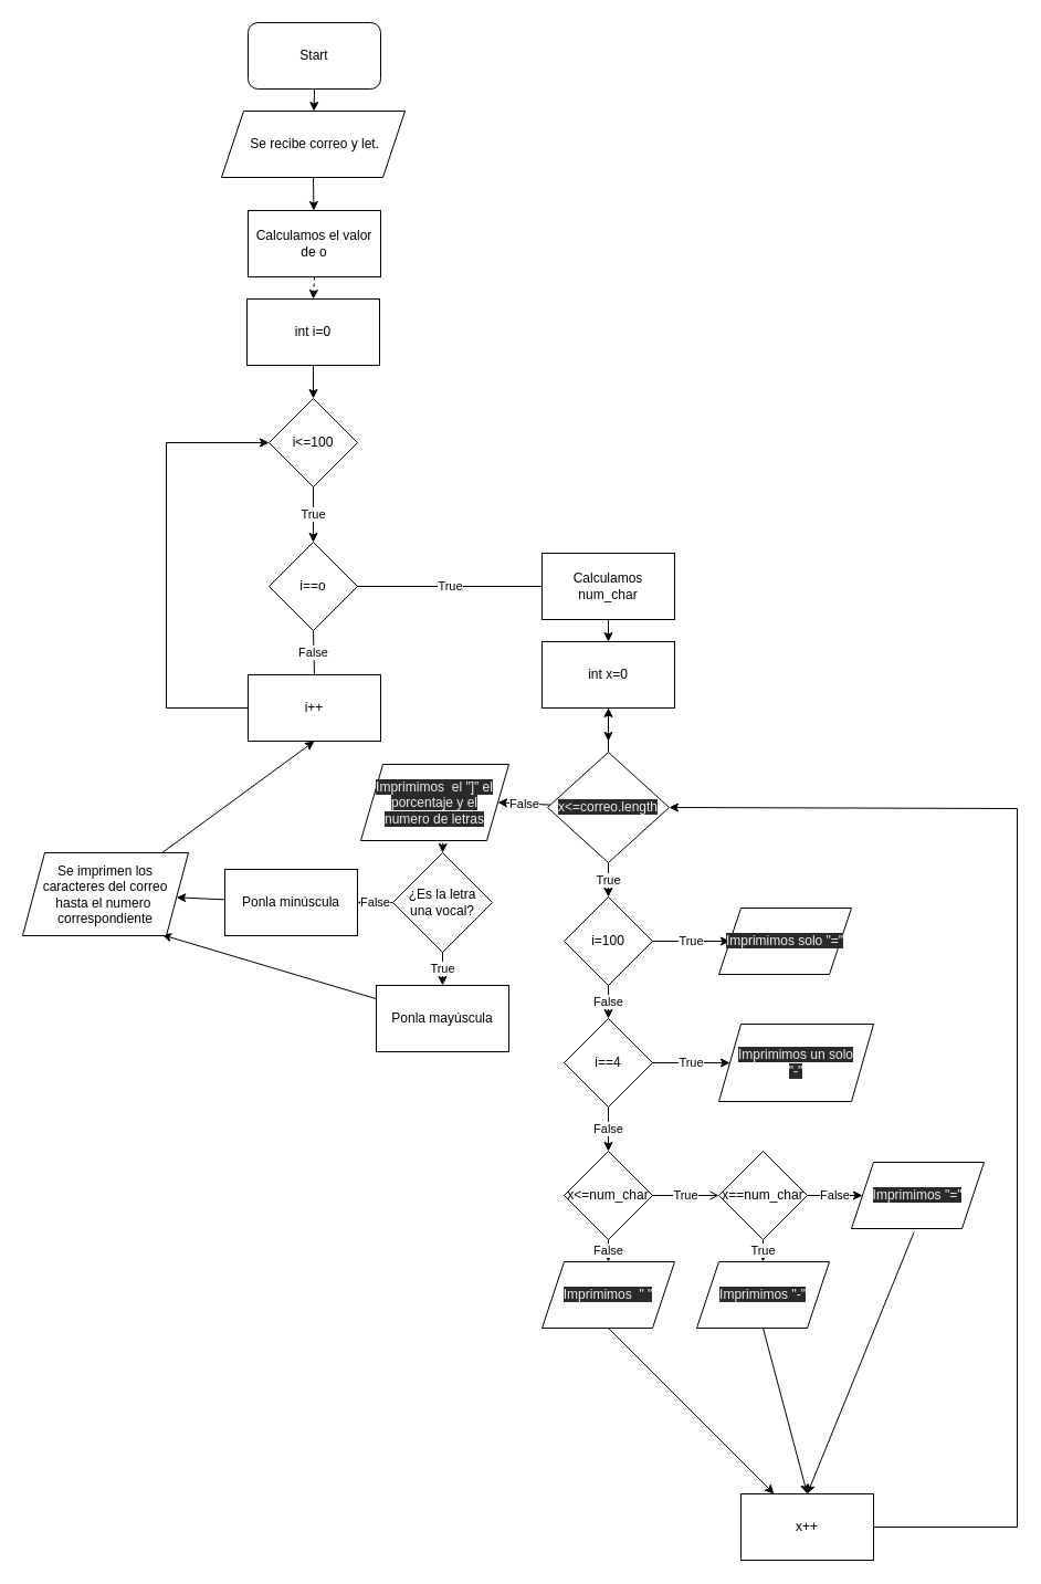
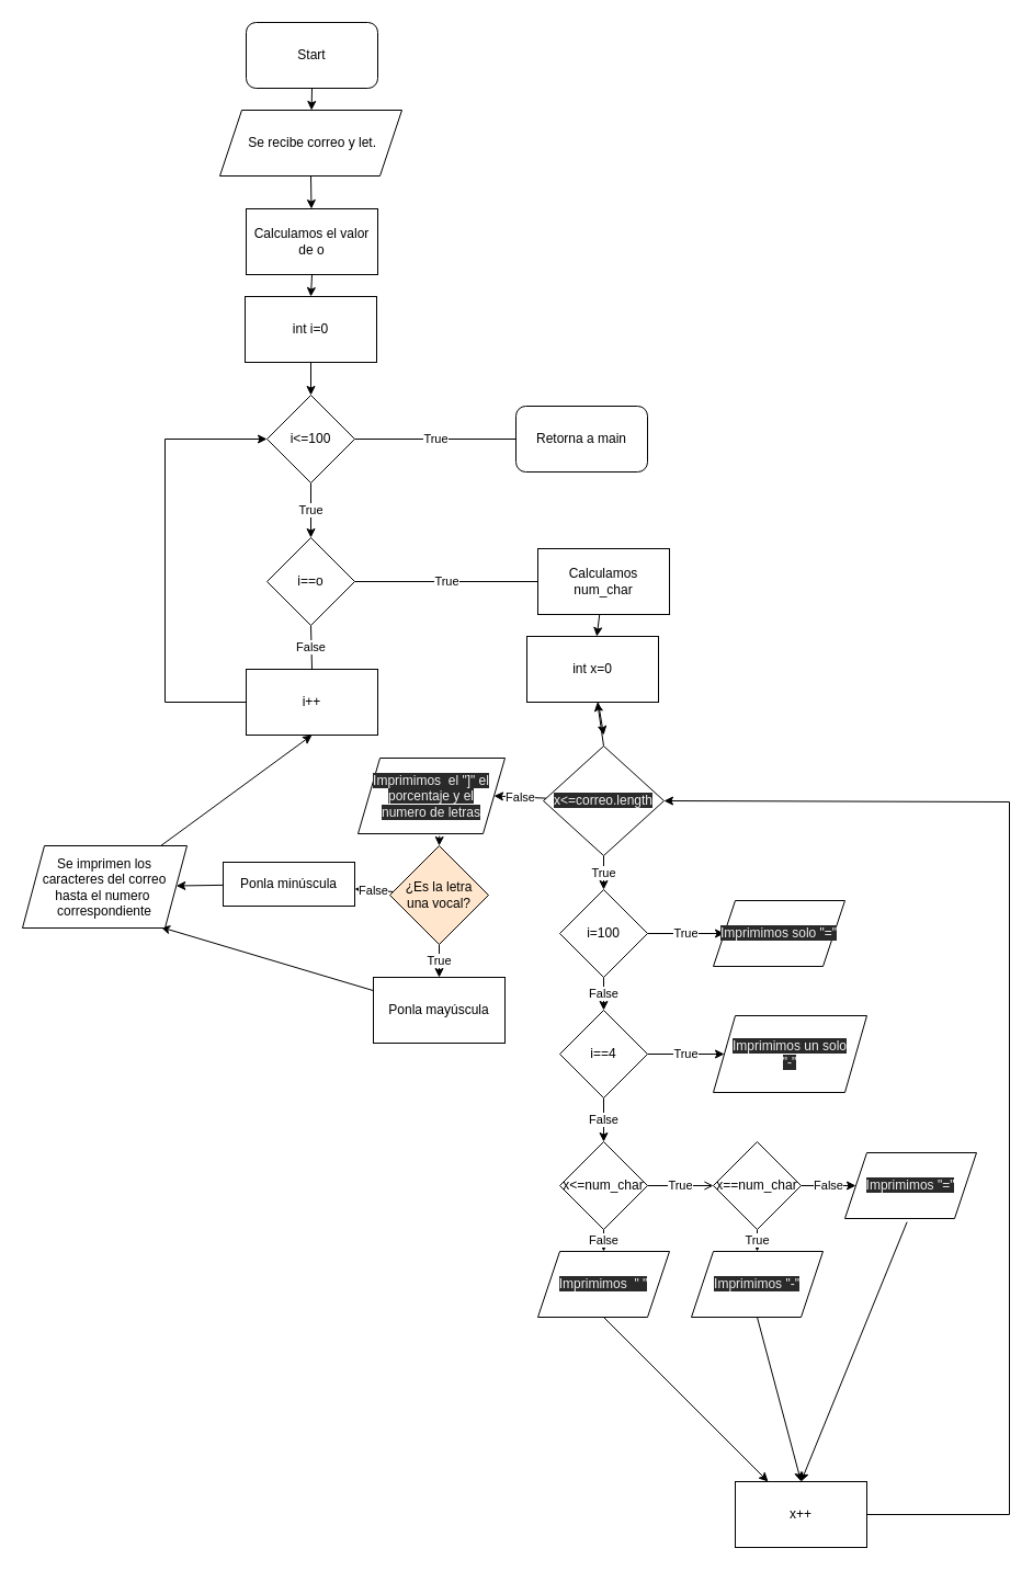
- <mxCell id="8" value="" style="endArrow=classic;html=1;exitX=0.5;exitY=1;exitDx=0;exitDy=0;entryX=0.5;entryY=0;entryDx=0;entryDy=0;dashed=1;" parent="1" source="4" target="7" edge="1"><mxGeometry width="50" height="50" relative="1" as="geometry"><mxPoint x="310" y="310" as="sourcePoint" /><mxPoint x="360" y="260" as="targetPoint" /></mxGeometry></mxCell>
+ <mxCell id="8" value="" style="endArrow=classic;html=1;exitX=0.5;exitY=1;exitDx=0;exitDy=0;entryX=0.5;entryY=0;entryDx=0;entryDy=0;" parent="1" source="4" target="7" edge="1"><mxGeometry width="50" height="50" relative="1" as="geometry"><mxPoint x="310" y="310" as="sourcePoint" /><mxPoint x="360" y="260" as="targetPoint" /></mxGeometry></mxCell>
+ <mxCell id="40" value="True" style="endArrow=none;html=1;exitX=1;exitY=0.5;exitDx=0;exitDy=0;" parent="1" source="10" target="41" edge="1"><mxGeometry width="50" height="50" relative="1" as="geometry"><mxPoint x="550" y="681" as="sourcePoint" /><mxPoint x="530" y="400" as="targetPoint" /></mxGeometry></mxCell>
+ <mxCell id="41" value="Retorna a main" style="rounded=1;whiteSpace=wrap;html=1;" parent="1" vertex="1"><mxGeometry x="470" y="370" width="120" height="60" as="geometry" /></mxCell>
- <mxCell id="22" value="int x=0" style="whiteSpace=wrap;html=1;rounded=0;" parent="1" vertex="1"><mxGeometry x="490" y="580" width="120" height="60" as="geometry" /></mxCell>
+ <mxCell id="22" value="int x=0" style="whiteSpace=wrap;html=1;rounded=0;" parent="1" vertex="1"><mxGeometry x="480" y="580" width="120" height="60" as="geometry" /></mxCell>
- <mxCell id="56" value="Ponla minúscula" style="whiteSpace=wrap;html=1;" vertex="1" parent="1"><mxGeometry x="203" y="786" width="120" height="60" as="geometry" /></mxCell>
+ <mxCell id="56" value="Ponla minúscula" style="whiteSpace=wrap;html=1;" vertex="1" parent="1"><mxGeometry x="203" y="786" width="120" height="40" as="geometry" /></mxCell>
- <mxCell id="52" value="¿Es la letra&lt;br&gt;una vocal?" style="rhombus;whiteSpace=wrap;html=1;" vertex="1" parent="1"><mxGeometry x="355" y="771" width="90" height="90" as="geometry" /></mxCell>
+ <mxCell id="52" value="¿Es la letra&lt;br&gt;una vocal?" style="rhombus;whiteSpace=wrap;html=1;fillColor=#ffe6cc;" vertex="1" parent="1"><mxGeometry x="355" y="771" width="90" height="90" as="geometry" /></mxCell>
